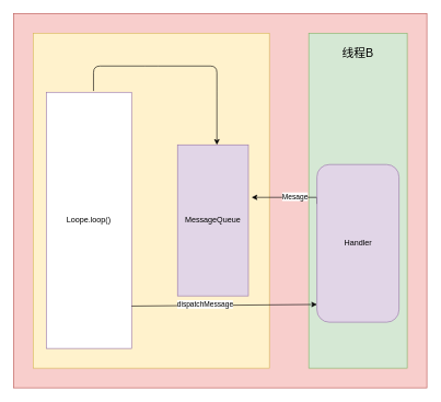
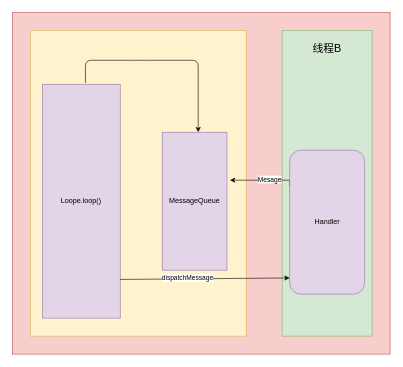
- <mxCell id="6" value="Loope.loop()" style="rounded=0;whiteSpace=wrap;html=1;fillColor=#ffffff;strokeColor=#9673a6;" vertex="1" parent="1"><mxGeometry x="70" y="140" width="130" height="390" as="geometry" /></mxCell>
+ <mxCell id="6" value="Loope.loop()" style="rounded=0;whiteSpace=wrap;html=1;fillColor=#e1d5e7;strokeColor=#9673a6;" vertex="1" parent="1"><mxGeometry x="70" y="140" width="130" height="390" as="geometry" /></mxCell>
